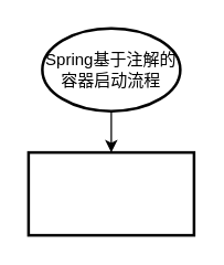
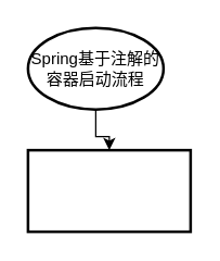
- <mxCell id="3" value="Spring基于注解的容器启动流程" style="strokeWidth=2;html=1;shape=mxgraph.flowchart.start_1;whiteSpace=wrap;" vertex="1" parent="1"><mxGeometry x="30" y="20" width="100" height="60" as="geometry" /></mxCell>
+ <mxCell id="3" value="Spring基于注解的容器启动流程" style="strokeWidth=2;html=1;shape=mxgraph.flowchart.start_1;whiteSpace=wrap;" vertex="1" parent="1"><mxGeometry x="20" y="20" width="100" height="60" as="geometry" /></mxCell>
